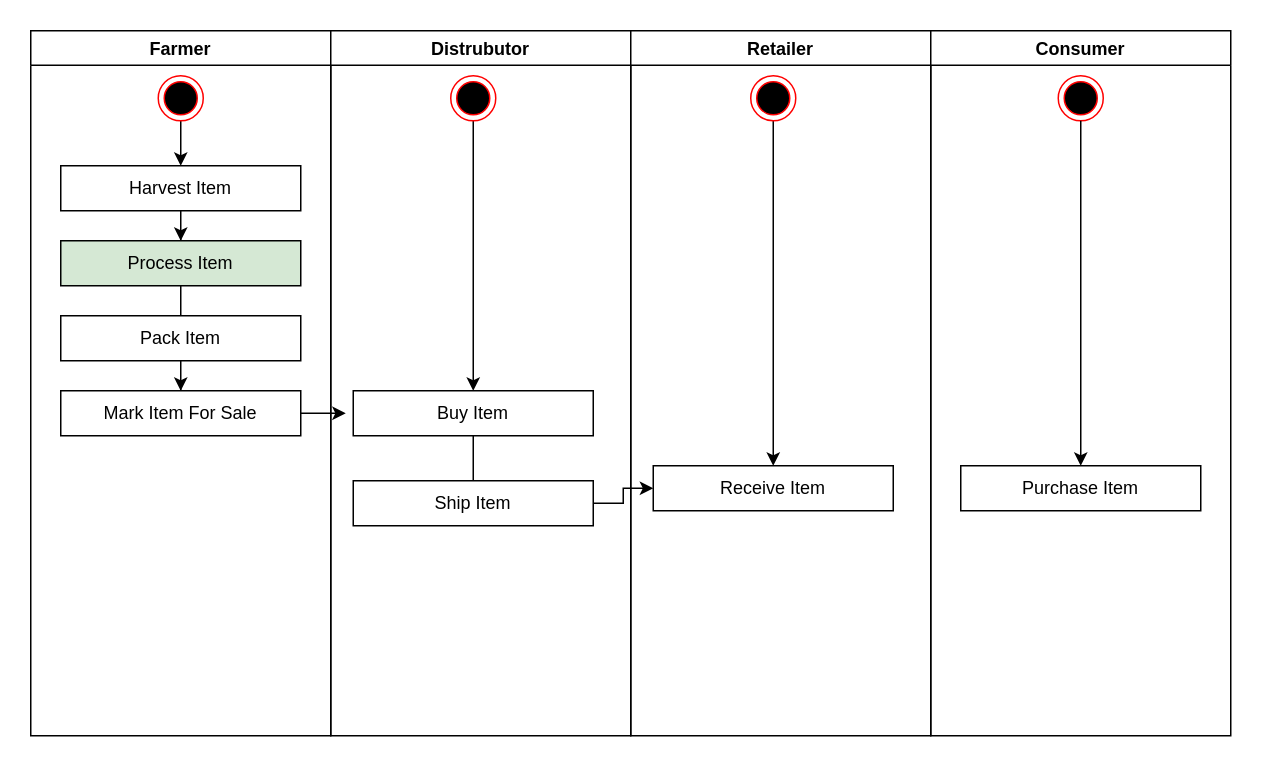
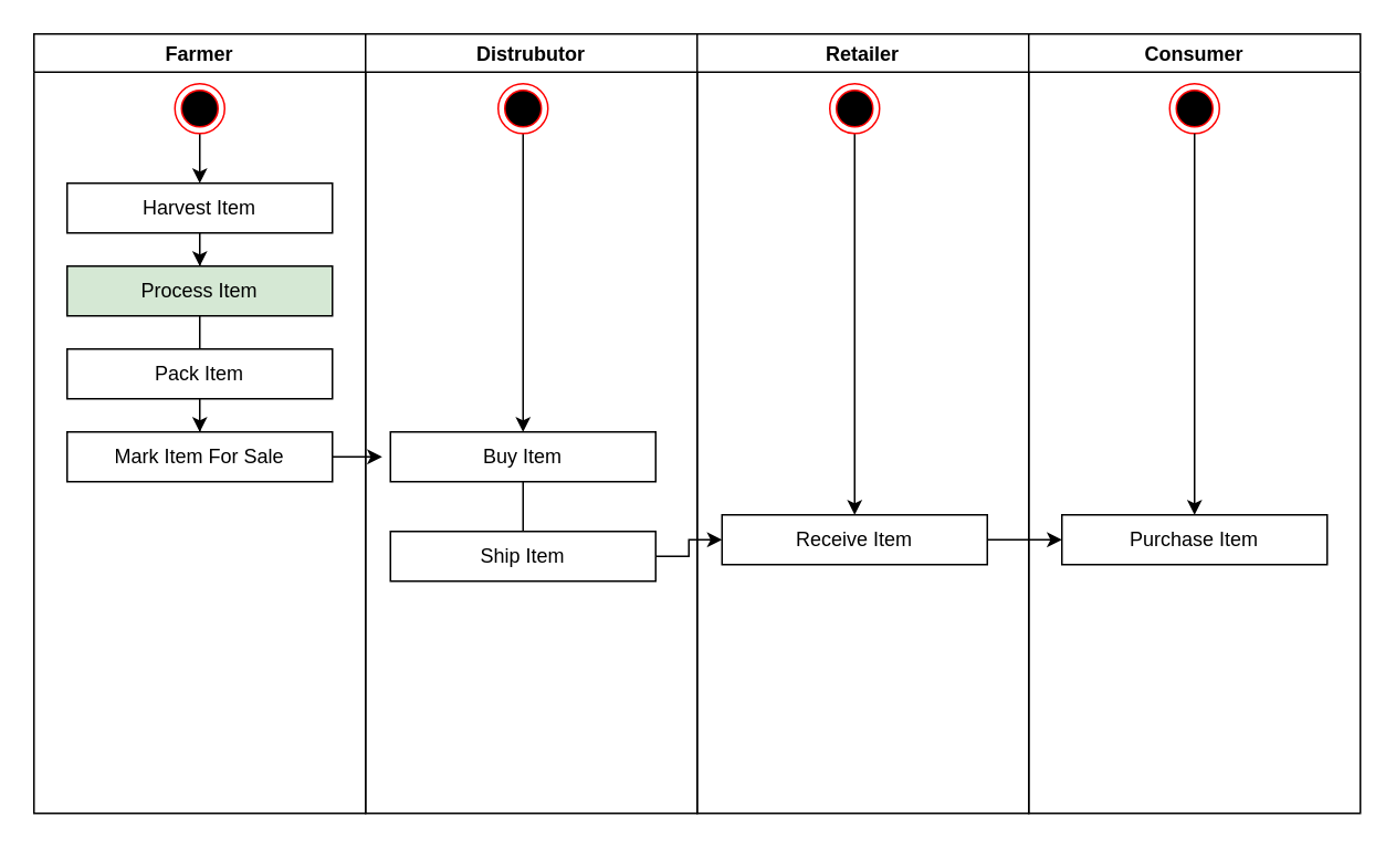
+ <mxCell id="28" style="edgeStyle=orthogonalEdgeStyle;rounded=0;orthogonalLoop=1;jettySize=auto;html=1;" edge="1" parent="1" source="21" target="24"><mxGeometry relative="1" as="geometry" /></mxCell>
